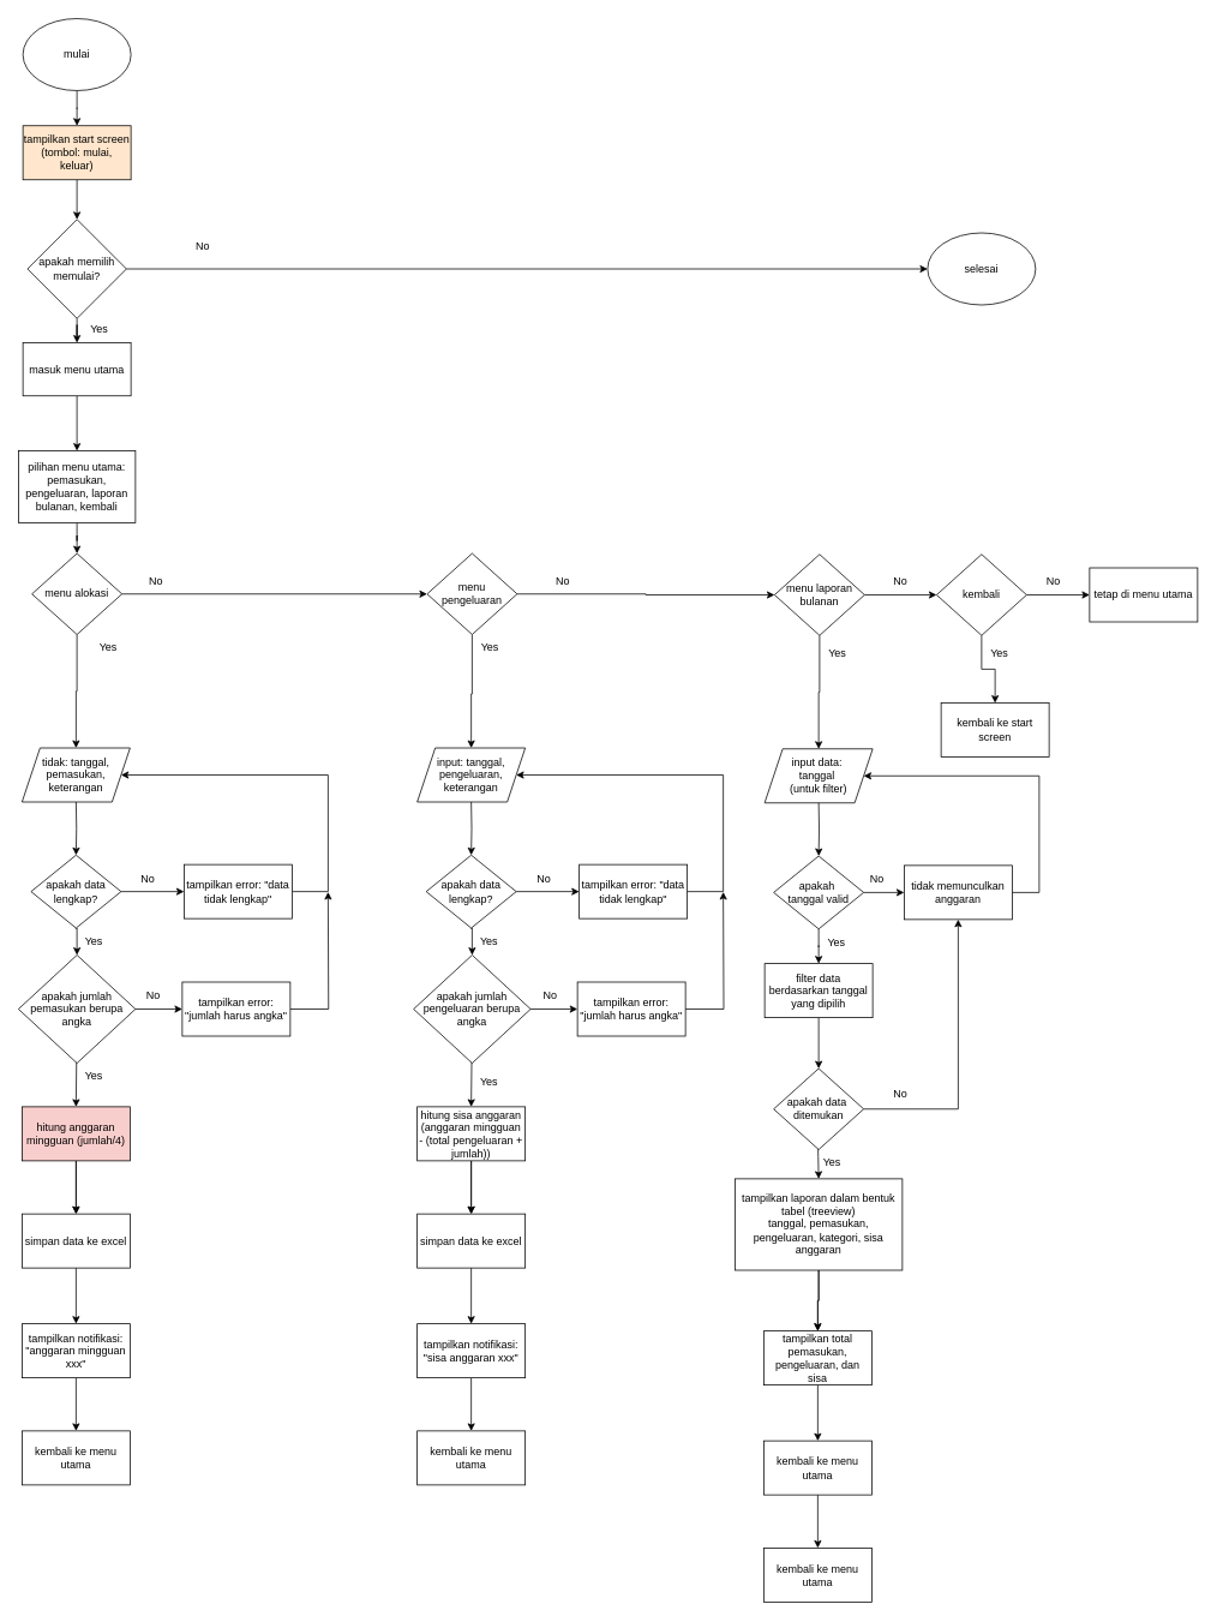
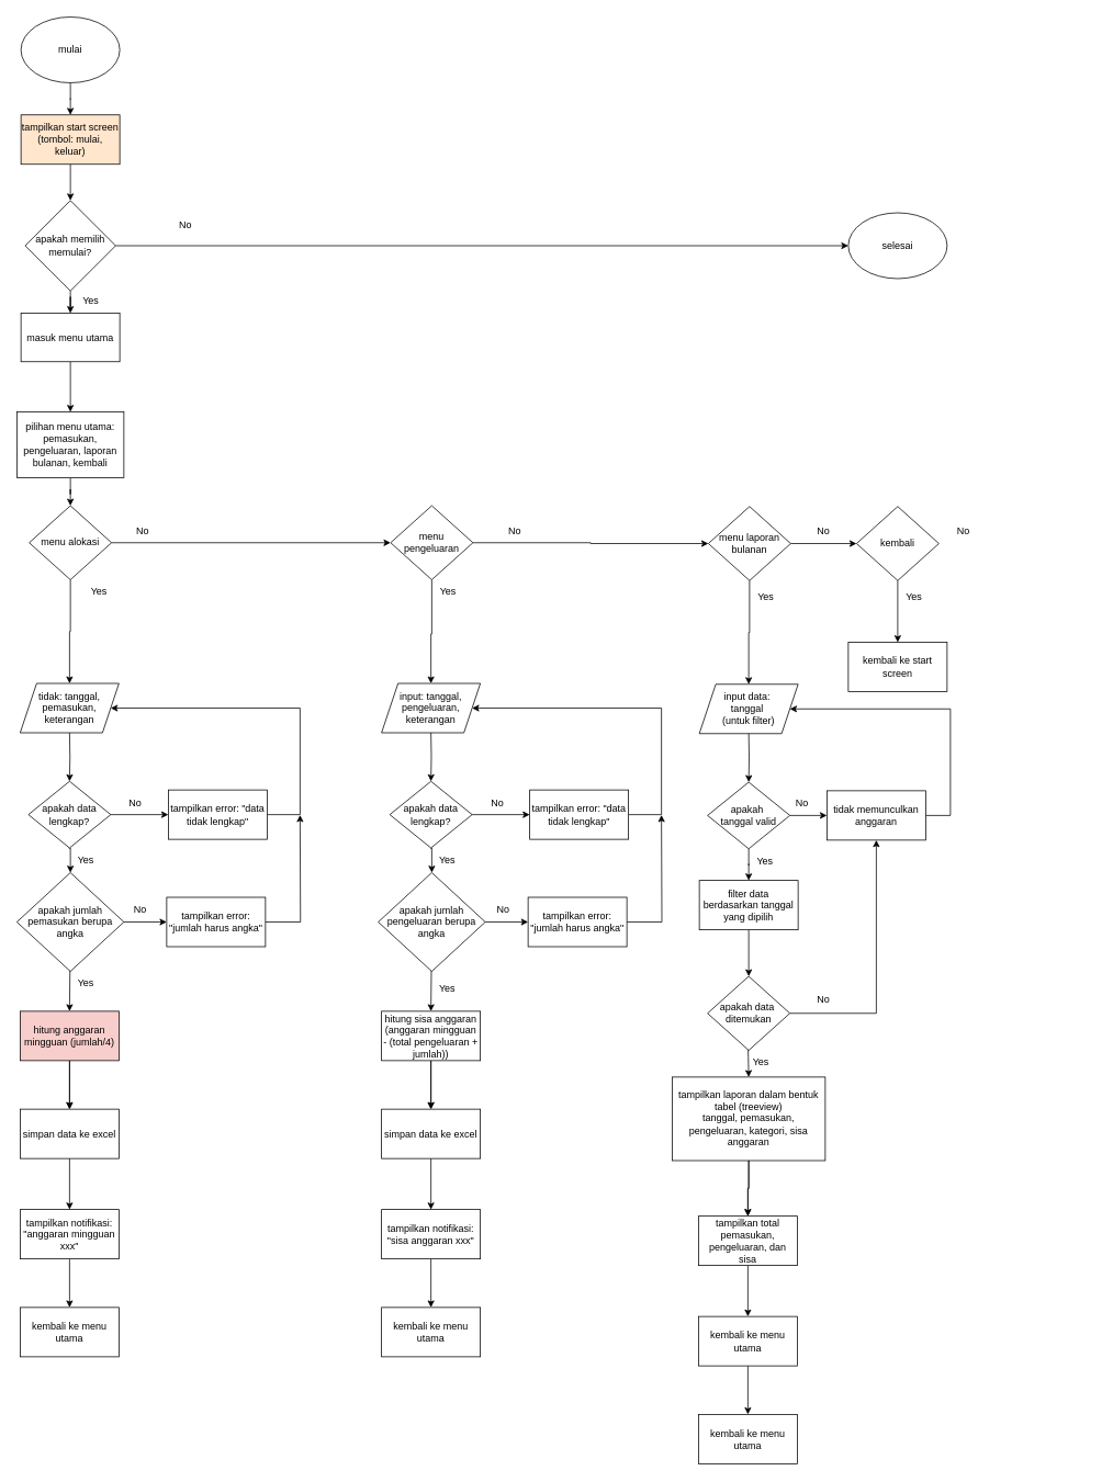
- <mxCell id="82" value="" style="edgeStyle=orthogonalEdgeStyle;rounded=0;orthogonalLoop=1;jettySize=auto;html=1;" edge="1" parent="1" source="84" target="100"><mxGeometry relative="1" as="geometry" /></mxCell>
- <mxCell id="100" value="tetap di menu utama" style="whiteSpace=wrap;html=1;" vertex="1" parent="1"><mxGeometry x="1210" y="630" width="120" height="60" as="geometry" /></mxCell>
- <mxCell id="101" value="kembali ke start screen" style="whiteSpace=wrap;html=1;" vertex="1" parent="1"><mxGeometry x="1045" y="780" width="120" height="60" as="geometry" /></mxCell>
+ <mxCell id="101" value="kembali ke start screen" style="whiteSpace=wrap;html=1;" vertex="1" parent="1"><mxGeometry x="1030" y="780" width="120" height="60" as="geometry" /></mxCell>
